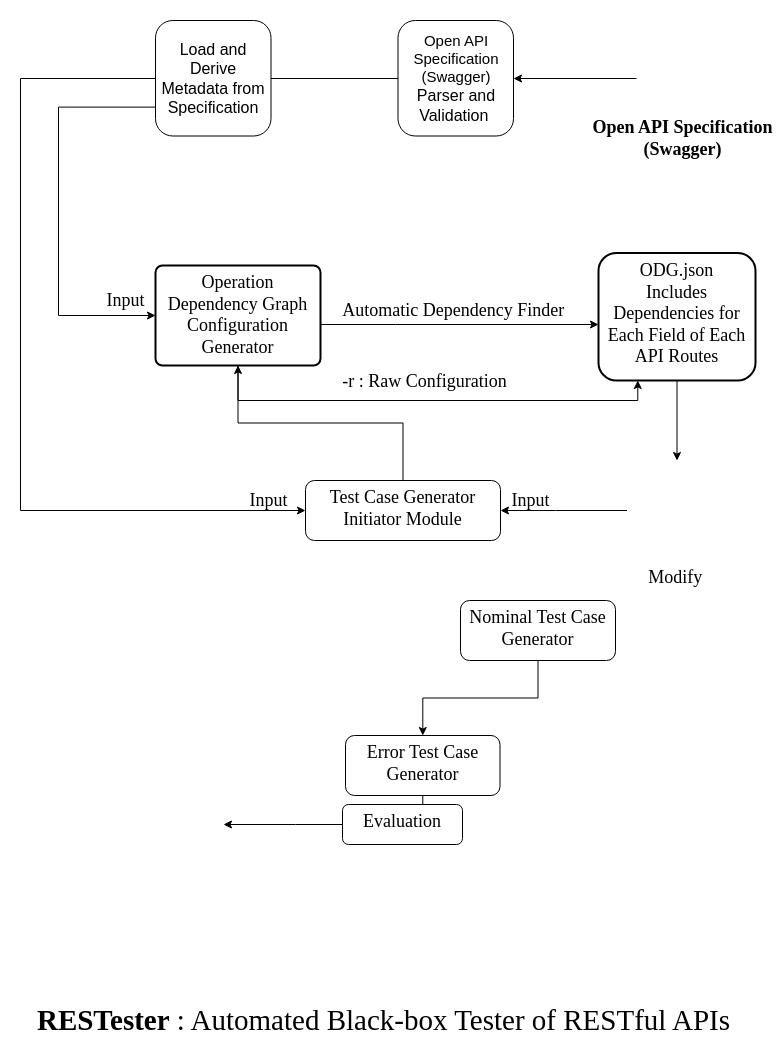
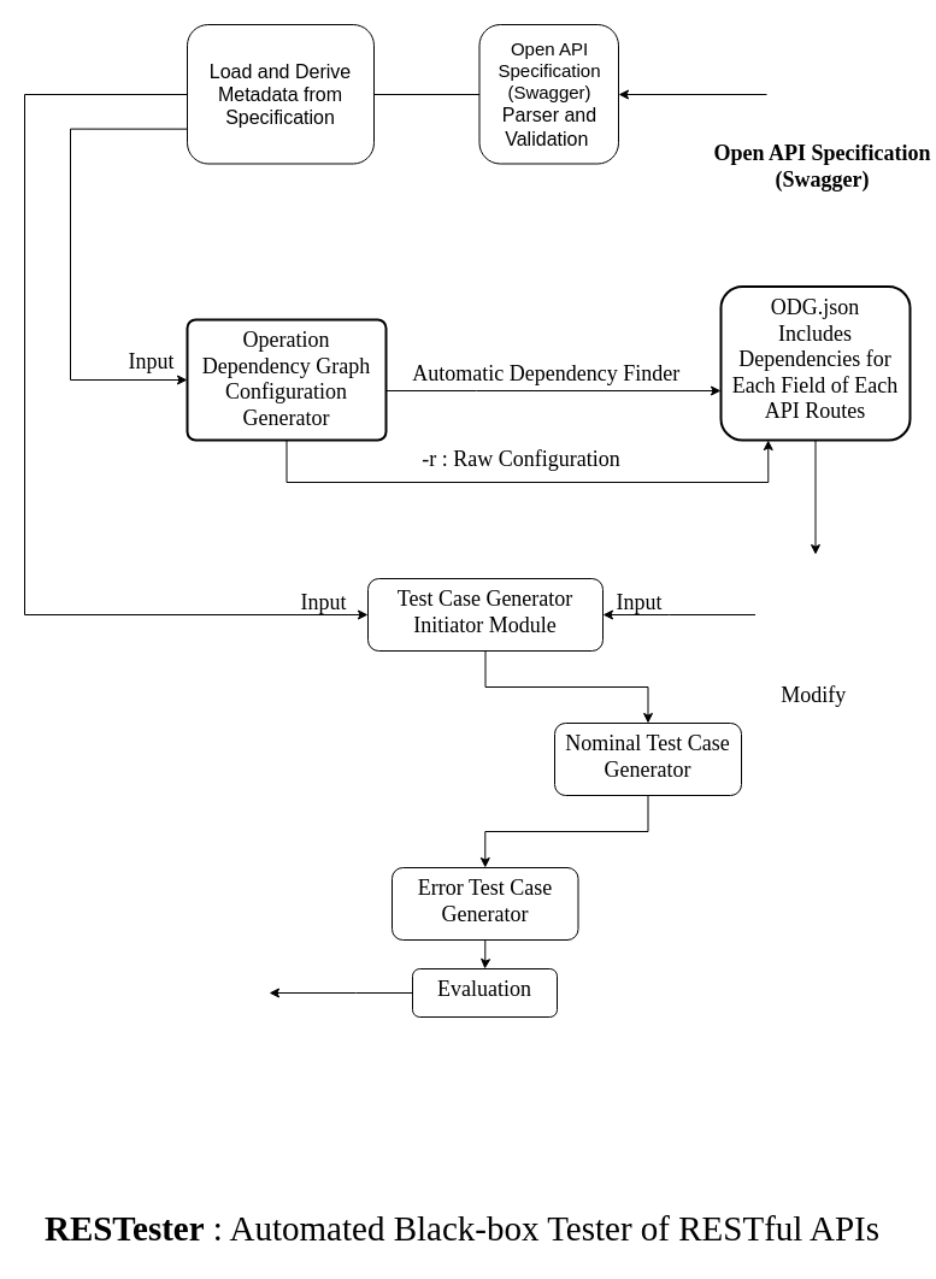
- <mxCell id="28" value="&lt;font style=&quot;font-size: 16px&quot;&gt;Load and Derive Metadata from Specification&lt;/font&gt;" style="whiteSpace=wrap;html=1;aspect=fixed;direction=west;glass=0;rounded=1;" vertex="1" parent="1"><mxGeometry x="155" y="20" width="115.5" height="115.5" as="geometry" /></mxCell>
+ <mxCell id="28" value="&lt;font style=&quot;font-size: 16px&quot;&gt;Load and Derive Metadata from Specification&lt;/font&gt;" style="whiteSpace=wrap;html=1;aspect=fixed;direction=west;glass=0;rounded=1;" vertex="1" parent="1"><mxGeometry x="155" y="20" width="155" height="115.5" as="geometry" /></mxCell>
- <mxCell id="11" value="ODG.json&lt;br&gt;Includes Dependencies for Each Field of Each API Routes" style="rounded=1;whiteSpace=wrap;html=1;fontFamily=Times New Roman;fontSize=18;verticalAlign=top;strokeWidth=2;arcSize=14;align=center;" parent="1" vertex="1"><mxGeometry x="598" y="252.5" width="157" height="127.5" as="geometry" /></mxCell>
+ <mxCell id="11" value="ODG.json&lt;br&gt;Includes Dependencies for Each Field of Each API Routes" style="rounded=1;whiteSpace=wrap;html=1;fontFamily=Times New Roman;fontSize=18;verticalAlign=top;strokeWidth=2;arcSize=14;align=center;" parent="1" vertex="1"><mxGeometry x="598" y="237.5" width="157" height="127.5" as="geometry" /></mxCell>
- <mxCell id="14" value="" style="edgeStyle=orthogonalEdgeStyle;rounded=0;orthogonalLoop=1;jettySize=auto;html=1;fontFamily=Times New Roman;fontSize=18;align=center;" parent="1" source="15" target="9" edge="1"><mxGeometry relative="1" as="geometry" /></mxCell>
+ <mxCell id="14" value="" style="edgeStyle=orthogonalEdgeStyle;rounded=0;orthogonalLoop=1;jettySize=auto;html=1;fontFamily=Times New Roman;fontSize=18;align=center;" parent="1" source="15" target="19" edge="1"><mxGeometry relative="1" as="geometry" /></mxCell>
- <mxCell id="21" value="Error Test Case Generator" style="whiteSpace=wrap;html=1;rounded=1;fontFamily=Times New Roman;fontSize=18;verticalAlign=top;align=center;" parent="1" vertex="1"><mxGeometry x="345" y="735" width="154.5" height="60" as="geometry" /></mxCell>
+ <mxCell id="21" value="Error Test Case Generator" style="whiteSpace=wrap;html=1;rounded=1;fontFamily=Times New Roman;fontSize=18;verticalAlign=top;align=center;" parent="1" vertex="1"><mxGeometry x="325" y="720" width="154.5" height="60" as="geometry" /></mxCell>
